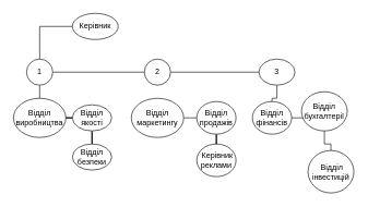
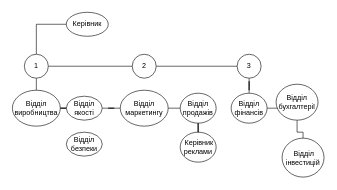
- <mxCell id="11" value="3" style="ellipse;whiteSpace=wrap;html=1;" parent="1" vertex="1"><mxGeometry x="395" y="90" width="55" height="40" as="geometry" /></mxCell>
+ <mxCell id="11" value="3" style="ellipse;whiteSpace=wrap;html=1;" parent="1" vertex="1"><mxGeometry x="395" y="90" width="40" height="40" as="geometry" /></mxCell>
- <mxCell id="13" value="" style="edgeStyle=orthogonalEdgeStyle;rounded=0;orthogonalLoop=1;jettySize=auto;html=1;endArrow=none;endFill=0;" parent="1" source="14" target="15" edge="1"><mxGeometry relative="1" as="geometry" /></mxCell>
+ <mxCell id="13" value="" style="edgeStyle=orthogonalEdgeStyle;rounded=0;orthogonalLoop=1;jettySize=auto;html=1;endArrow=none;endFill=0;" parent="1" source="14" target="17" edge="1"><mxGeometry relative="1" as="geometry" /></mxCell>
